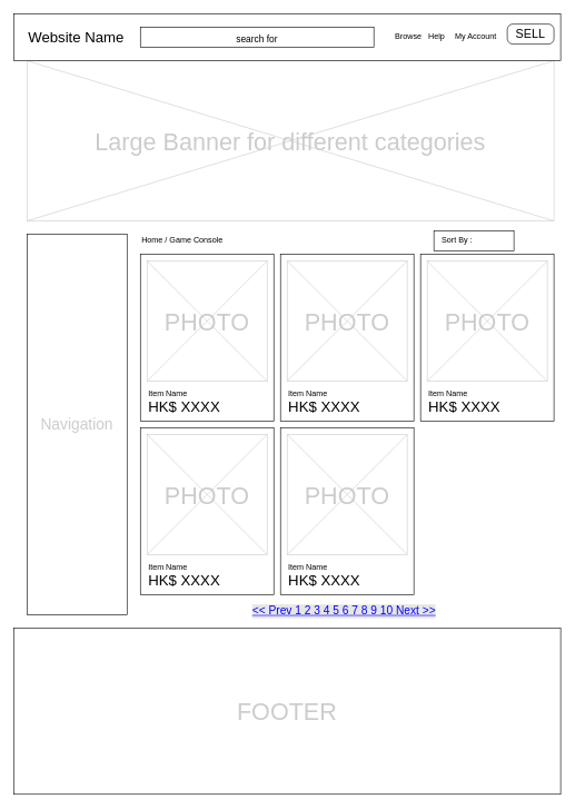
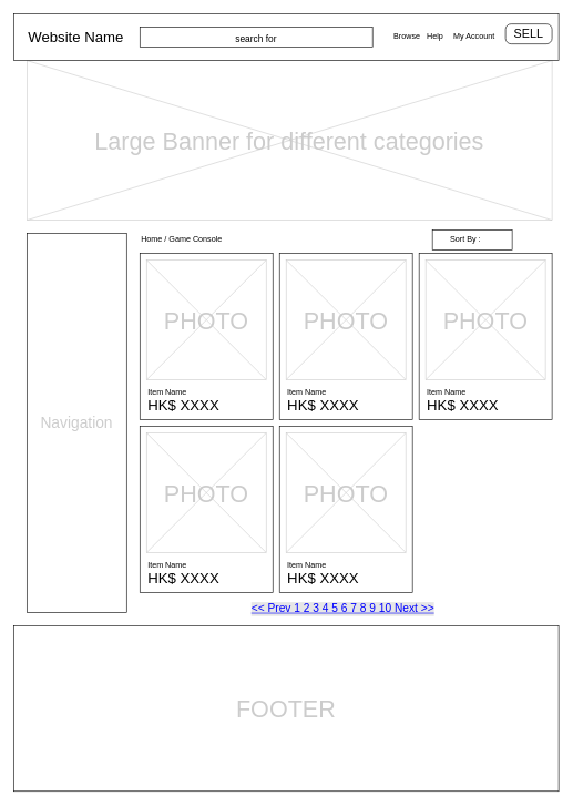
- <mxCell id="13" value="Sort By :" style="text;spacingTop=-5;" parent="1" vertex="1"><mxGeometry x="660" y="350" width="30" height="20" as="geometry" /></mxCell>
+ <mxCell id="13" value="Sort By :" style="text;spacingTop=-5;" parent="1" vertex="1"><mxGeometry x="675" y="350" width="30" height="20" as="geometry" /></mxCell>
